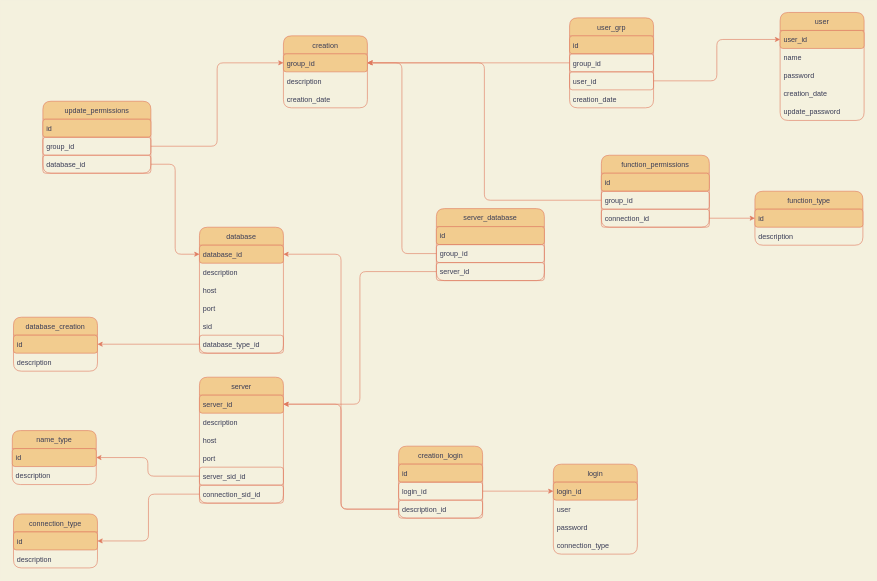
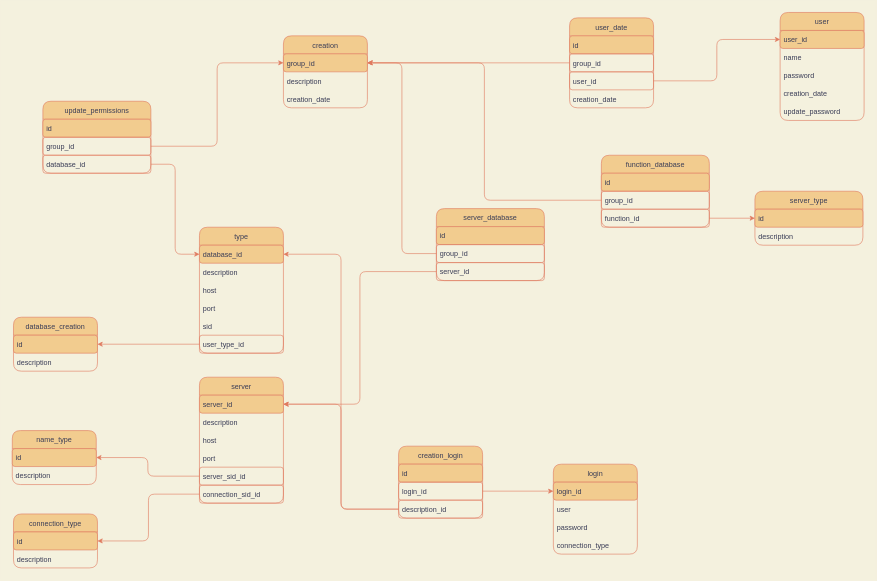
- <mxCell id="34" value="user_grp" style="swimlane;fontStyle=0;childLayout=stackLayout;horizontal=1;startSize=30;horizontalStack=0;resizeParent=1;resizeParentMax=0;resizeLast=0;collapsible=1;marginBottom=0;fillColor=#F2CC8F;strokeColor=#E07A5F;fontColor=#393C56;rounded=1;" parent="1" vertex="1"><mxGeometry x="949" y="29" width="140" height="150" as="geometry" /></mxCell>
+ <mxCell id="34" value="user_date" style="swimlane;fontStyle=0;childLayout=stackLayout;horizontal=1;startSize=30;horizontalStack=0;resizeParent=1;resizeParentMax=0;resizeLast=0;collapsible=1;marginBottom=0;fillColor=#F2CC8F;strokeColor=#E07A5F;fontColor=#393C56;rounded=1;" parent="1" vertex="1"><mxGeometry x="949" y="29" width="140" height="150" as="geometry" /></mxCell>
- <mxCell id="58" value="function_permissions" style="swimlane;fontStyle=0;childLayout=stackLayout;horizontal=1;startSize=30;horizontalStack=0;resizeParent=1;resizeParentMax=0;resizeLast=0;collapsible=1;marginBottom=0;fillColor=#F2CC8F;strokeColor=#E07A5F;fontColor=#393C56;rounded=1;" parent="1" vertex="1"><mxGeometry x="1002" y="258" width="180" height="120" as="geometry" /></mxCell>
+ <mxCell id="58" value="function_database" style="swimlane;fontStyle=0;childLayout=stackLayout;horizontal=1;startSize=30;horizontalStack=0;resizeParent=1;resizeParentMax=0;resizeLast=0;collapsible=1;marginBottom=0;fillColor=#F2CC8F;strokeColor=#E07A5F;fontColor=#393C56;rounded=1;" parent="1" vertex="1"><mxGeometry x="1002" y="258" width="180" height="120" as="geometry" /></mxCell>
- <mxCell id="55" value="function_type" style="swimlane;fontStyle=0;childLayout=stackLayout;horizontal=1;startSize=30;horizontalStack=0;resizeParent=1;resizeParentMax=0;resizeLast=0;collapsible=1;marginBottom=0;fillColor=#F2CC8F;strokeColor=#E07A5F;fontColor=#393C56;rounded=1;" parent="1" vertex="1"><mxGeometry x="1258" y="318" width="180" height="90" as="geometry" /></mxCell>
+ <mxCell id="55" value="server_type" style="swimlane;fontStyle=0;childLayout=stackLayout;horizontal=1;startSize=30;horizontalStack=0;resizeParent=1;resizeParentMax=0;resizeLast=0;collapsible=1;marginBottom=0;fillColor=#F2CC8F;strokeColor=#E07A5F;fontColor=#393C56;rounded=1;" parent="1" vertex="1"><mxGeometry x="1258" y="318" width="180" height="90" as="geometry" /></mxCell>
- <mxCell id="61" value="connection_id" style="text;strokeColor=#E07A5F;fillColor=none;align=left;verticalAlign=middle;spacingLeft=4;spacingRight=4;overflow=hidden;points=[[0,0.5],[1,0.5]];portConstraint=eastwest;rotatable=0;fontColor=#393C56;rounded=1;" parent="58" vertex="1"><mxGeometry y="90" width="180" height="30" as="geometry" /></mxCell>
+ <mxCell id="61" value="function_id" style="text;strokeColor=#E07A5F;fillColor=none;align=left;verticalAlign=middle;spacingLeft=4;spacingRight=4;overflow=hidden;points=[[0,0.5],[1,0.5]];portConstraint=eastwest;rotatable=0;fontColor=#393C56;rounded=1;" parent="58" vertex="1"><mxGeometry y="90" width="180" height="30" as="geometry" /></mxCell>
- <mxCell id="5" value="database" style="swimlane;fontStyle=0;childLayout=stackLayout;horizontal=1;startSize=30;horizontalStack=0;resizeParent=1;resizeParentMax=0;resizeLast=0;collapsible=1;marginBottom=0;fillColor=#F2CC8F;strokeColor=#E07A5F;fontColor=#393C56;rounded=1;" parent="1" vertex="1"><mxGeometry x="332" y="378" width="140" height="210" as="geometry" /></mxCell>
+ <mxCell id="5" value="type" style="swimlane;fontStyle=0;childLayout=stackLayout;horizontal=1;startSize=30;horizontalStack=0;resizeParent=1;resizeParentMax=0;resizeLast=0;collapsible=1;marginBottom=0;fillColor=#F2CC8F;strokeColor=#E07A5F;fontColor=#393C56;rounded=1;" parent="1" vertex="1"><mxGeometry x="332" y="378" width="140" height="210" as="geometry" /></mxCell>
- <mxCell id="11" value="database_type_id" style="text;strokeColor=#E07A5F;fillColor=none;align=left;verticalAlign=middle;spacingLeft=4;spacingRight=4;overflow=hidden;points=[[0,0.5],[1,0.5]];portConstraint=eastwest;rotatable=0;fontColor=#393C56;rounded=1;" parent="5" vertex="1"><mxGeometry y="180" width="140" height="30" as="geometry" /></mxCell>
+ <mxCell id="11" value="user_type_id" style="text;strokeColor=#E07A5F;fillColor=none;align=left;verticalAlign=middle;spacingLeft=4;spacingRight=4;overflow=hidden;points=[[0,0.5],[1,0.5]];portConstraint=eastwest;rotatable=0;fontColor=#393C56;rounded=1;" parent="5" vertex="1"><mxGeometry y="180" width="140" height="30" as="geometry" /></mxCell>
